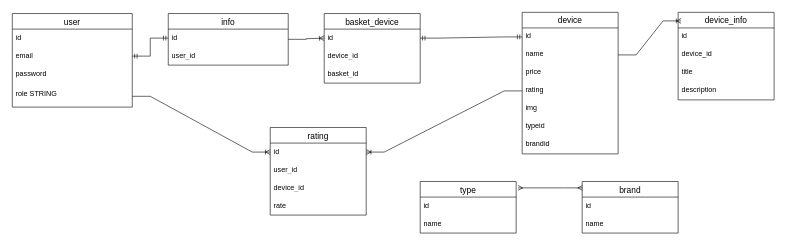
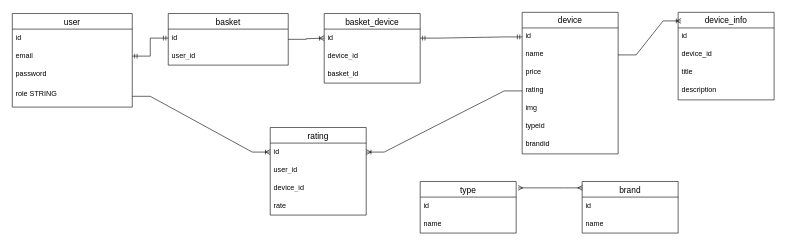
- <mxCell id="7" value="info" style="swimlane;fontStyle=0;childLayout=stackLayout;horizontal=1;startSize=26;horizontalStack=0;resizeParent=1;resizeParentMax=0;resizeLast=0;collapsible=1;marginBottom=0;align=center;fontSize=14;" vertex="1" parent="1"><mxGeometry x="280" y="22" width="200" height="86" as="geometry" /></mxCell>
+ <mxCell id="7" value="basket" style="swimlane;fontStyle=0;childLayout=stackLayout;horizontal=1;startSize=26;horizontalStack=0;resizeParent=1;resizeParentMax=0;resizeLast=0;collapsible=1;marginBottom=0;align=center;fontSize=14;" vertex="1" parent="1"><mxGeometry x="280" y="22" width="200" height="86" as="geometry" /></mxCell>
